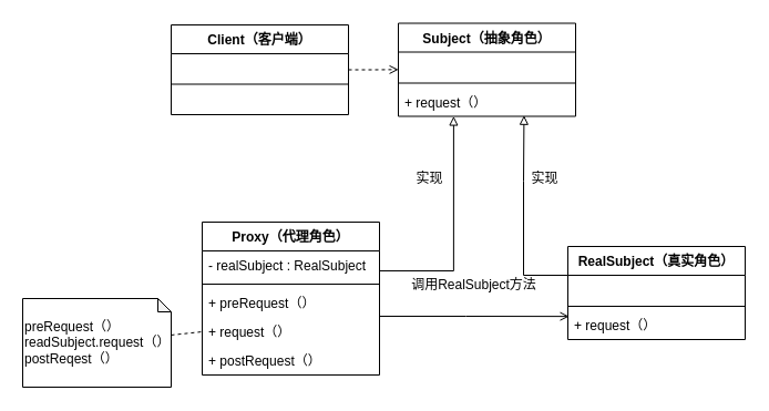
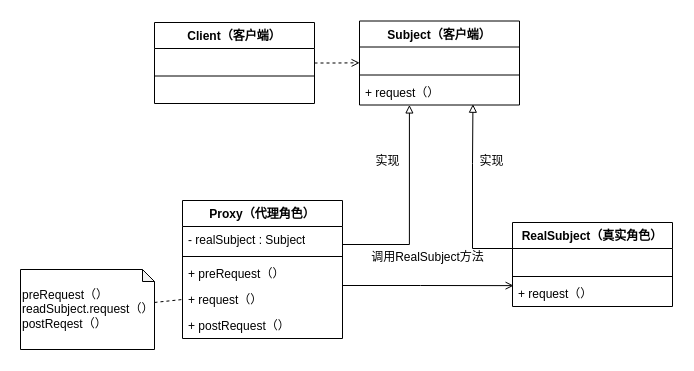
- <mxCell id="4" value="Subject（抽象角色）" style="swimlane;fontStyle=1;align=center;verticalAlign=top;childLayout=stackLayout;horizontal=1;startSize=26;horizontalStack=0;resizeParent=1;resizeParentMax=0;resizeLast=0;collapsible=1;marginBottom=0;whiteSpace=wrap;html=1;" parent="1" vertex="1"><mxGeometry x="359" y="20.5" width="160" height="84" as="geometry" /></mxCell>
+ <mxCell id="4" value="Subject（客户端）" style="swimlane;fontStyle=1;align=center;verticalAlign=top;childLayout=stackLayout;horizontal=1;startSize=26;horizontalStack=0;resizeParent=1;resizeParentMax=0;resizeLast=0;collapsible=1;marginBottom=0;whiteSpace=wrap;html=1;" parent="1" vertex="1"><mxGeometry x="359" y="20.5" width="160" height="84" as="geometry" /></mxCell>
- <mxCell id="10" value="- realSubject : RealSubject" style="text;strokeColor=none;fillColor=none;align=left;verticalAlign=top;spacingLeft=4;spacingRight=4;overflow=hidden;rotatable=0;points=[[0,0.5],[1,0.5]];portConstraint=eastwest;whiteSpace=wrap;html=1;" parent="9" vertex="1"><mxGeometry y="26" width="160" height="26" as="geometry" /></mxCell>
+ <mxCell id="10" value="- realSubject : Subject" style="text;strokeColor=none;fillColor=none;align=left;verticalAlign=top;spacingLeft=4;spacingRight=4;overflow=hidden;rotatable=0;points=[[0,0.5],[1,0.5]];portConstraint=eastwest;whiteSpace=wrap;html=1;" parent="9" vertex="1"><mxGeometry y="26" width="160" height="26" as="geometry" /></mxCell>
